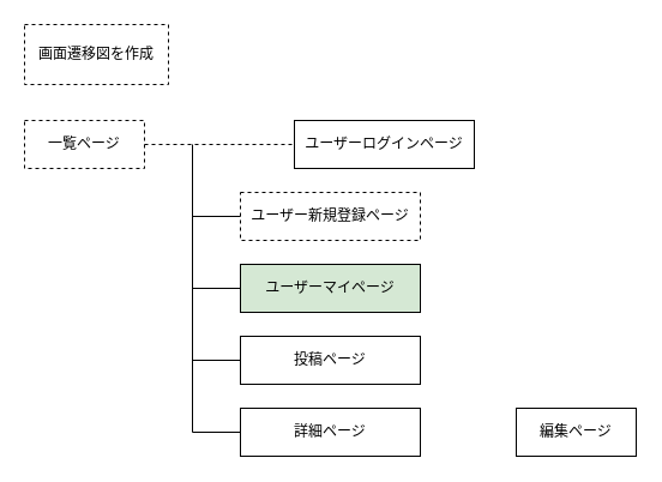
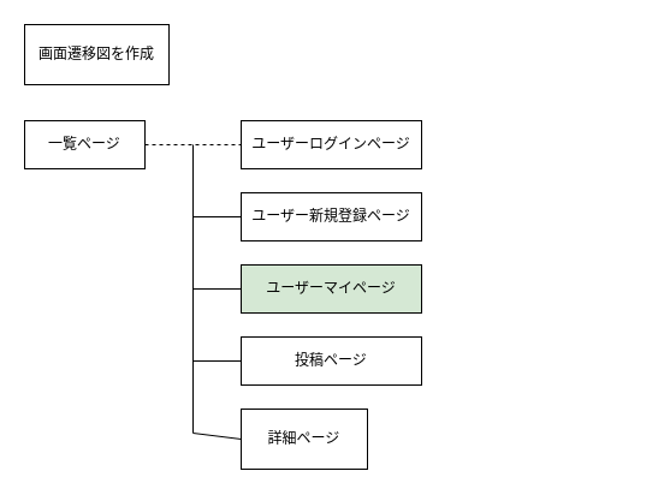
- <mxCell id="2" value="画面遷移図を作成" style="whiteSpace=wrap;html=1;align=center;dashed=1;" parent="1" vertex="1"><mxGeometry x="20" y="20" width="120" height="50" as="geometry" /></mxCell>
+ <mxCell id="2" value="画面遷移図を作成" style="whiteSpace=wrap;html=1;align=center;" parent="1" vertex="1"><mxGeometry x="20" y="20" width="120" height="50" as="geometry" /></mxCell>
- <mxCell id="3" value="一覧ページ" style="whiteSpace=wrap;html=1;align=center;dashed=1;" parent="1" vertex="1"><mxGeometry x="20" y="100" width="100" height="40" as="geometry" /></mxCell>
+ <mxCell id="3" value="一覧ページ" style="whiteSpace=wrap;html=1;align=center;" parent="1" vertex="1"><mxGeometry x="20" y="100" width="100" height="40" as="geometry" /></mxCell>
- <mxCell id="8" value="ユーザーログインページ" style="whiteSpace=wrap;html=1;align=center;" parent="1" vertex="1"><mxGeometry x="245" y="100" width="150" height="40" as="geometry" /></mxCell>
+ <mxCell id="8" value="ユーザーログインページ" style="whiteSpace=wrap;html=1;align=center;" parent="1" vertex="1"><mxGeometry x="200" y="100" width="150" height="40" as="geometry" /></mxCell>
- <mxCell id="7" value="ユーザー新規登録ページ" style="whiteSpace=wrap;html=1;align=center;dashed=1;" parent="1" vertex="1"><mxGeometry x="200" y="160" width="150" height="40" as="geometry" /></mxCell>
+ <mxCell id="7" value="ユーザー新規登録ページ" style="whiteSpace=wrap;html=1;align=center;" parent="1" vertex="1"><mxGeometry x="200" y="160" width="150" height="40" as="geometry" /></mxCell>
- <mxCell id="4" value="詳細ページ" style="whiteSpace=wrap;html=1;align=center;" parent="1" vertex="1"><mxGeometry x="200" y="340" width="150" height="40" as="geometry" /></mxCell>
+ <mxCell id="4" value="詳細ページ" style="whiteSpace=wrap;html=1;align=center;" parent="1" vertex="1"><mxGeometry x="200" y="340" width="105" height="50" as="geometry" /></mxCell>
- <mxCell id="9" value="編集ページ" style="whiteSpace=wrap;html=1;align=center;" parent="1" vertex="1"><mxGeometry x="430" y="340" width="100" height="40" as="geometry" /></mxCell>
